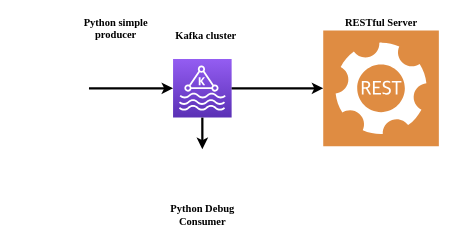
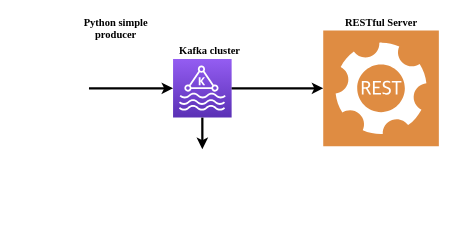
- <mxCell id="14" value="Kafka cluster" style="text;html=1;strokeColor=none;fillColor=none;align=center;verticalAlign=middle;whiteSpace=wrap;rounded=0;fontFamily=Tahoma;fontStyle=1;fontSize=14;" vertex="1" parent="1"><mxGeometry x="224" y="38" width="100" height="20" as="geometry" /></mxCell>
+ <mxCell id="14" value="Kafka cluster" style="text;html=1;strokeColor=none;fillColor=none;align=center;verticalAlign=middle;whiteSpace=wrap;rounded=0;fontFamily=Tahoma;fontStyle=1;fontSize=14;" vertex="1" parent="1"><mxGeometry x="229" y="58" width="100" height="20" as="geometry" /></mxCell>
- <mxCell id="11" value="Python Debug Consumer" style="text;html=1;strokeColor=none;fillColor=none;align=center;verticalAlign=middle;whiteSpace=wrap;rounded=0;fontFamily=Tahoma;fontStyle=1;fontSize=14;" vertex="1" parent="1"><mxGeometry x="198.5" y="276" width="141" height="20" as="geometry" /></mxCell>
